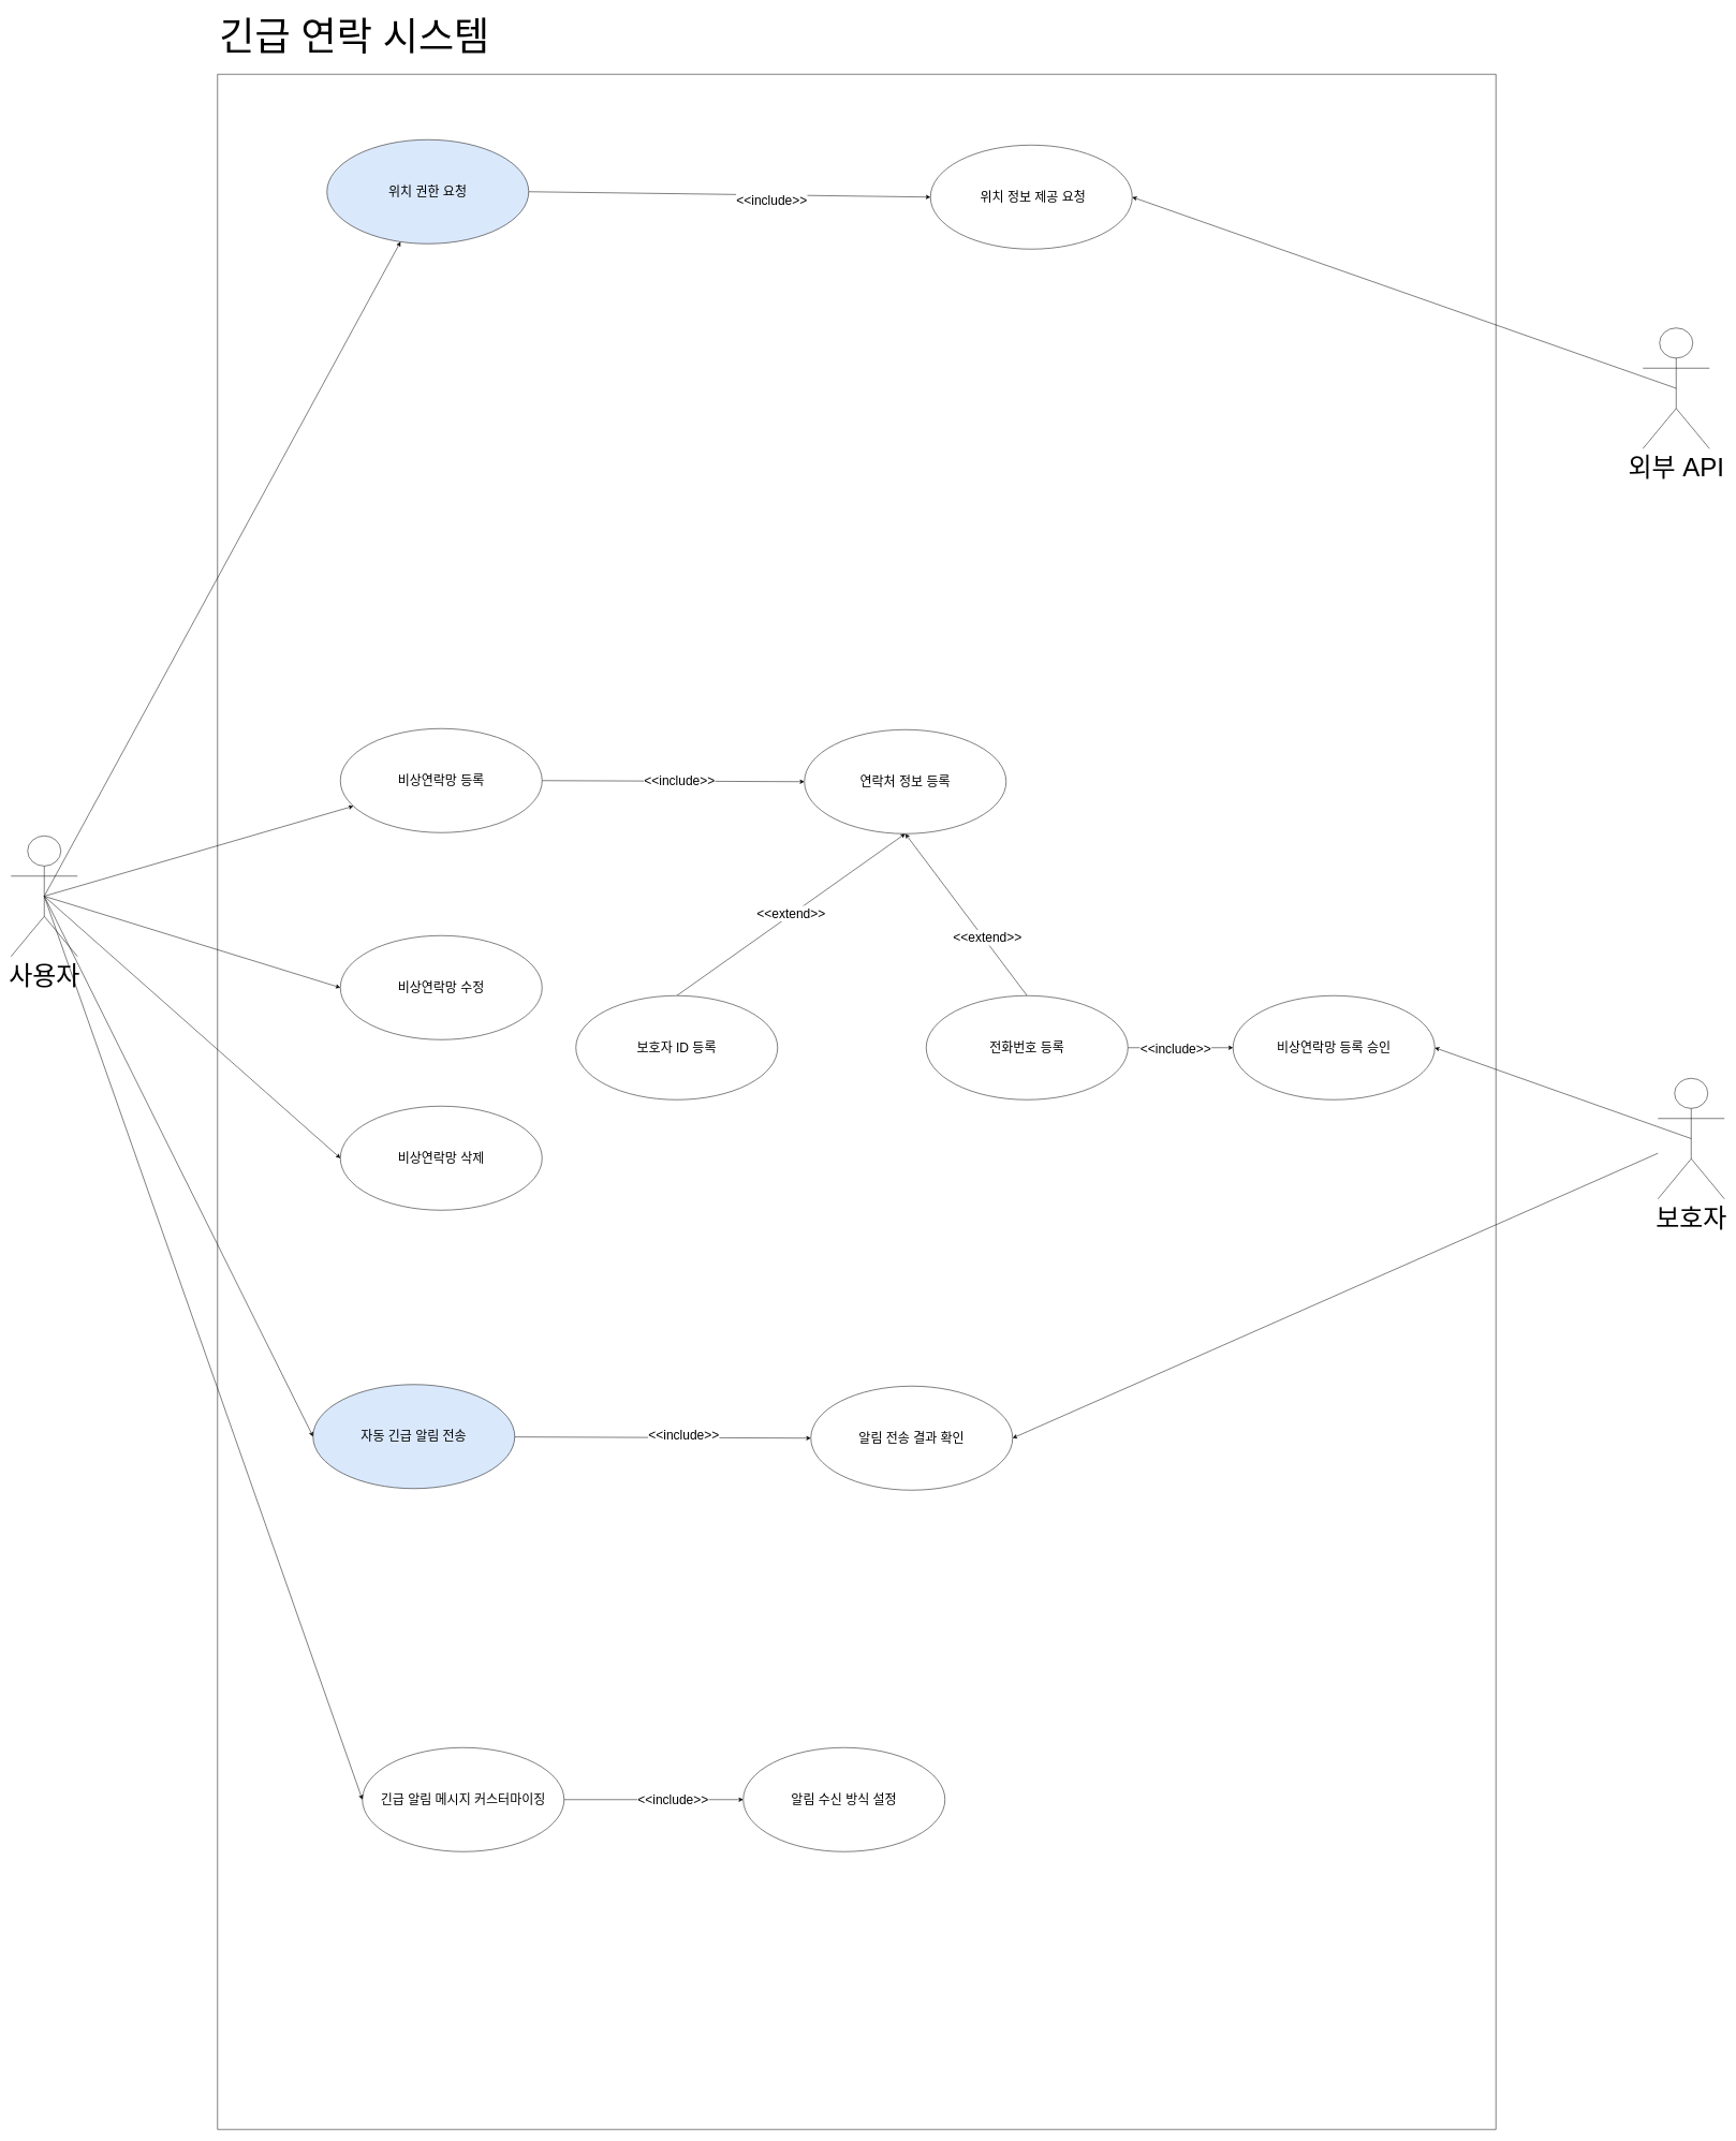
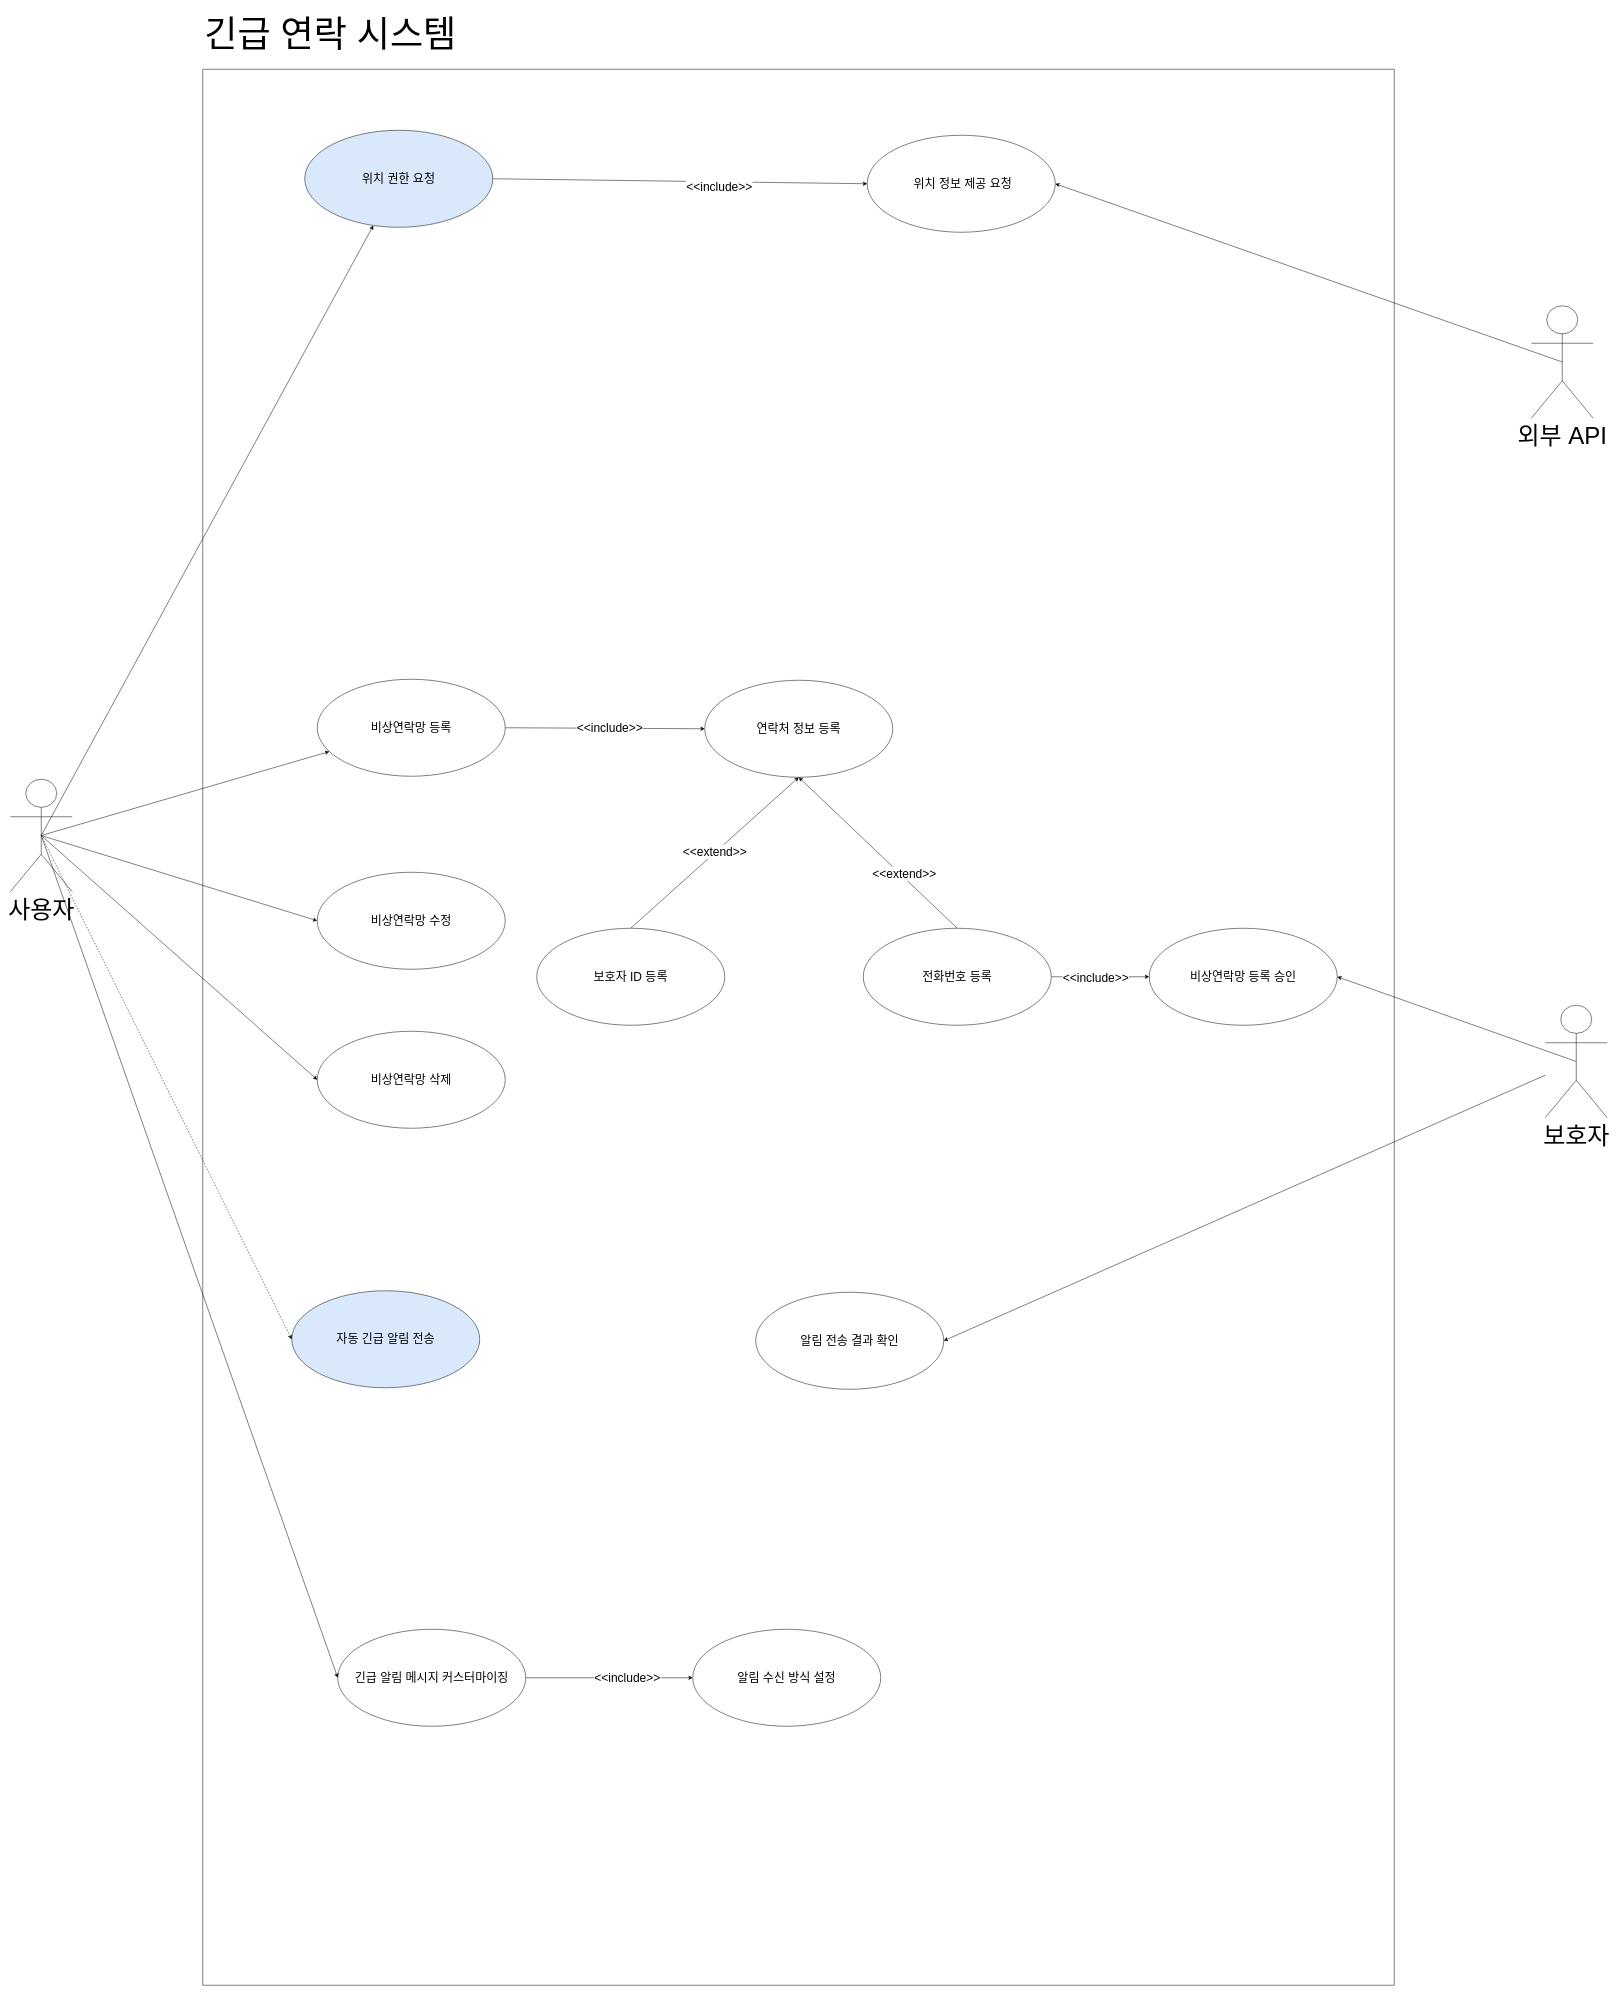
- <mxCell id="31" value="&lt;span style=&quot;font-size: 24px;&quot;&gt;연락처 정보 등록&lt;/span&gt;" style="ellipse;whiteSpace=wrap;html=1;" vertex="1" parent="2"><mxGeometry x="1094" y="1222" width="376" height="194" as="geometry" /></mxCell>
+ <mxCell id="31" value="&lt;span style=&quot;font-size: 24px;&quot;&gt;연락처 정보 등록&lt;/span&gt;" style="ellipse;whiteSpace=wrap;html=1;" vertex="1" parent="2"><mxGeometry x="1004" y="1222" width="376" height="194" as="geometry" /></mxCell>
- <mxCell id="35" style="rounded=0;orthogonalLoop=1;jettySize=auto;html=1;exitX=0.5;exitY=0.5;exitDx=0;exitDy=0;exitPerimeter=0;entryX=0;entryY=0.5;entryDx=0;entryDy=0;" edge="1" parent="1" source="37" target="15"><mxGeometry relative="1" as="geometry" /></mxCell>
+ <mxCell id="35" style="rounded=0;orthogonalLoop=1;jettySize=auto;html=1;exitX=0.5;exitY=0.5;exitDx=0;exitDy=0;exitPerimeter=0;entryX=0;entryY=0.5;entryDx=0;entryDy=0;dashed=1;" edge="1" parent="1" source="37" target="15"><mxGeometry relative="1" as="geometry" /></mxCell>
- <mxCell id="13" style="rounded=0;orthogonalLoop=1;jettySize=auto;html=1;entryX=0;entryY=0.5;entryDx=0;entryDy=0;" edge="1" parent="2" source="15" target="16"><mxGeometry relative="1" as="geometry" /></mxCell>
- <mxCell id="14" value="&lt;font style=&quot;font-size: 24px;&quot;&gt;&amp;lt;&amp;lt;include&amp;gt;&amp;gt;&lt;/font&gt;" style="edgeLabel;html=1;align=center;verticalAlign=middle;resizable=0;points=[];" vertex="1" connectable="0" parent="13"><mxGeometry x="0.131" y="6" relative="1" as="geometry"><mxPoint x="2" as="offset" /></mxGeometry></mxCell>
